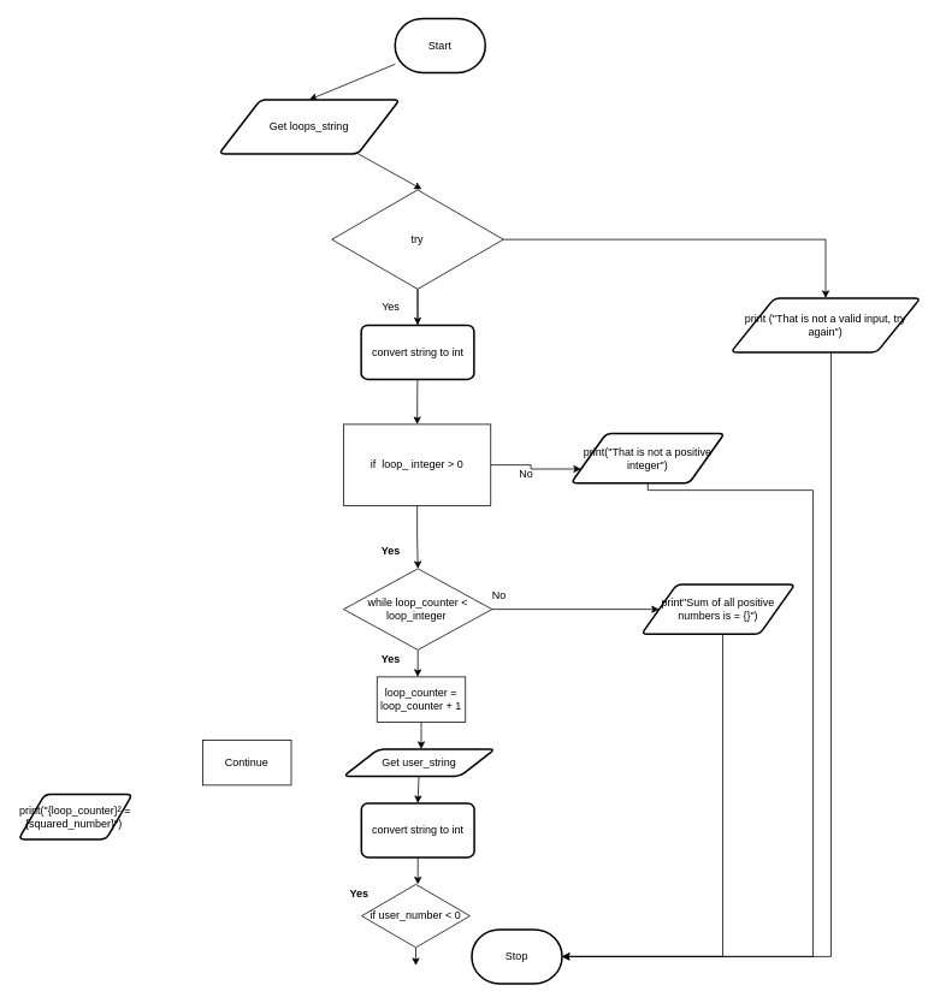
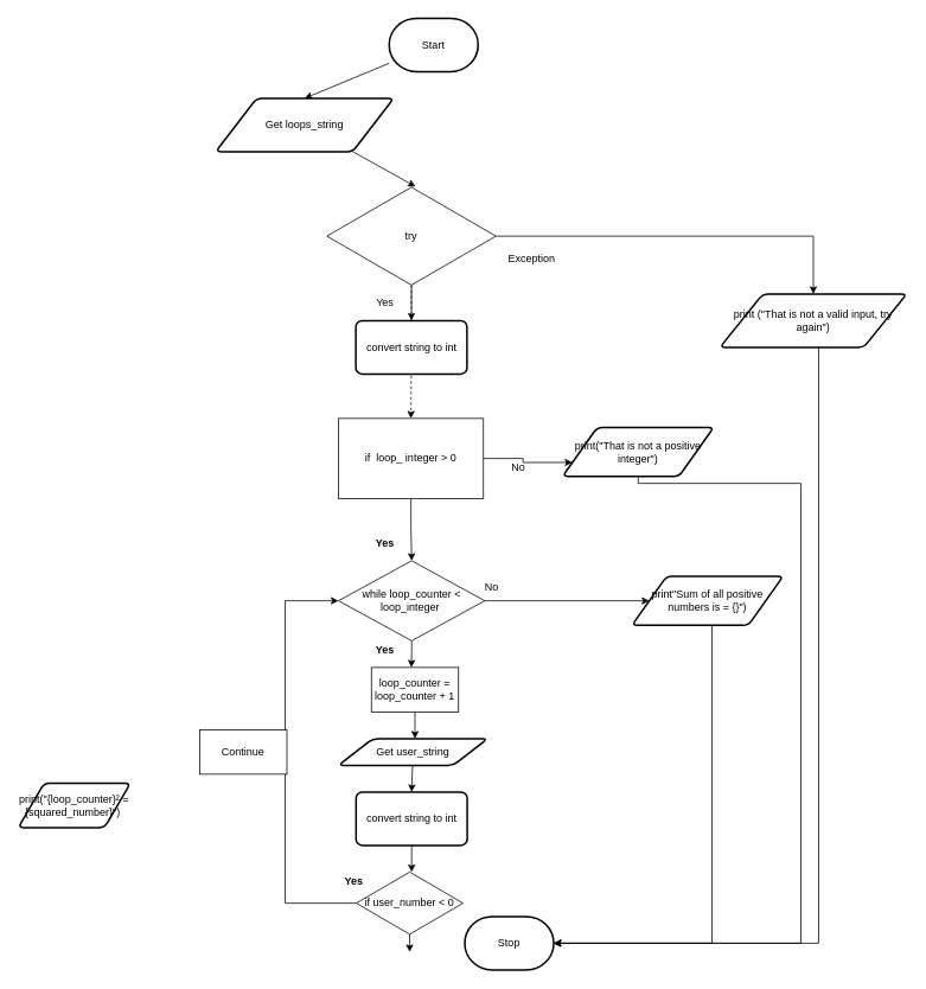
+ <mxCell id="16" value="Exception" style="text;html=1;resizable=0;autosize=1;align=center;verticalAlign=middle;points=[];fillColor=none;strokeColor=none;rounded=0;" parent="1" vertex="1"><mxGeometry x="562" y="280" width="70" height="20" as="geometry" /></mxCell>
- <mxCell id="2" style="edgeStyle=orthogonalEdgeStyle;rounded=0;html=1;entryX=0.5;entryY=0;entryDx=0;entryDy=0;fontFamily=Helvetica;fontSize=12;fontColor=#F0F0F0;" parent="1" source="14" target="30" edge="1"><mxGeometry relative="1" as="geometry" /></mxCell>
+ <mxCell id="2" style="edgeStyle=orthogonalEdgeStyle;rounded=0;html=1;entryX=0.5;entryY=0;entryDx=0;entryDy=0;fontFamily=Helvetica;fontSize=12;fontColor=#F0F0F0;dashed=1;" parent="1" source="14" target="30" edge="1"><mxGeometry relative="1" as="geometry" /></mxCell>
+ <mxCell id="40" style="edgeStyle=orthogonalEdgeStyle;rounded=0;html=1;entryX=1;entryY=0.5;entryDx=0;entryDy=0;" edge="1" parent="1" source="42" target="19"><mxGeometry relative="1" as="geometry"><mxPoint x="300" y="810" as="targetPoint" /><Array as="points"><mxPoint x="320" y="1015" /><mxPoint x="320" y="675" /></Array></mxGeometry></mxCell>
